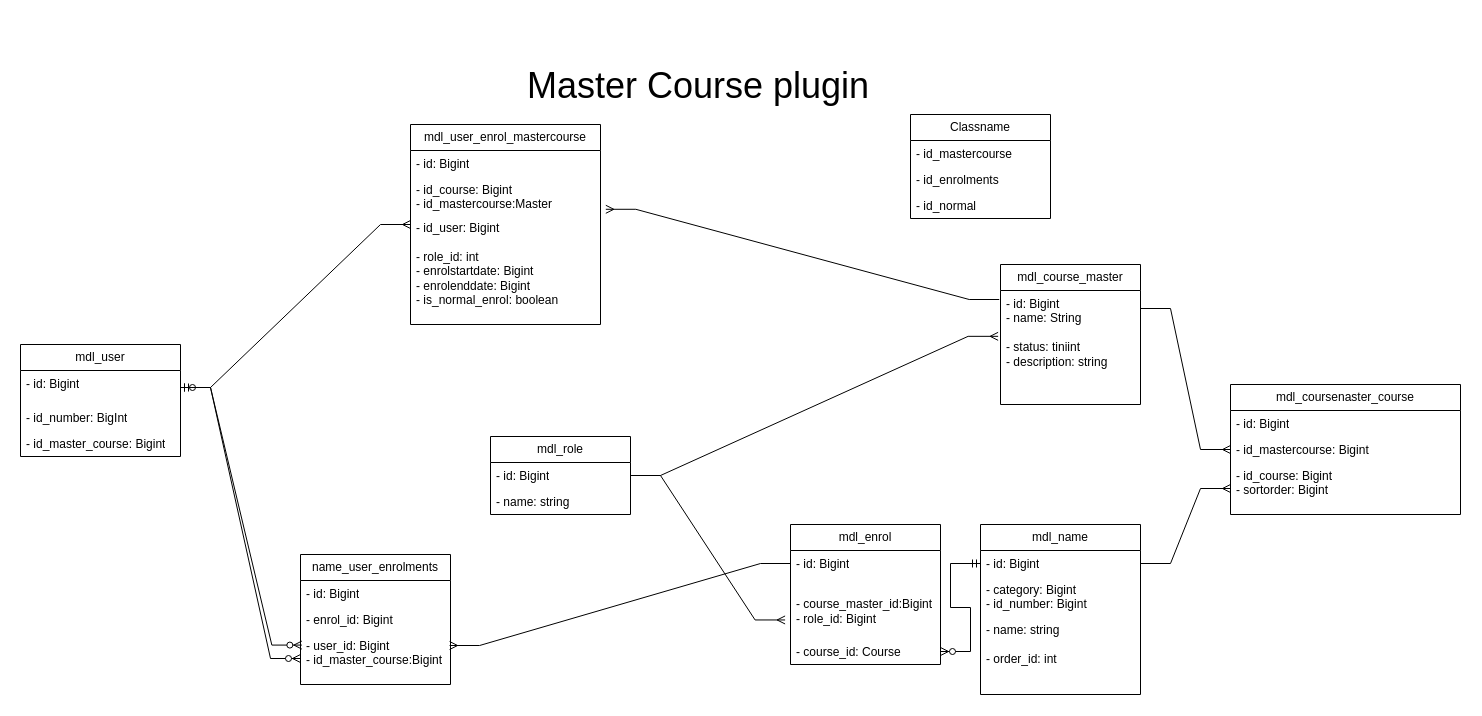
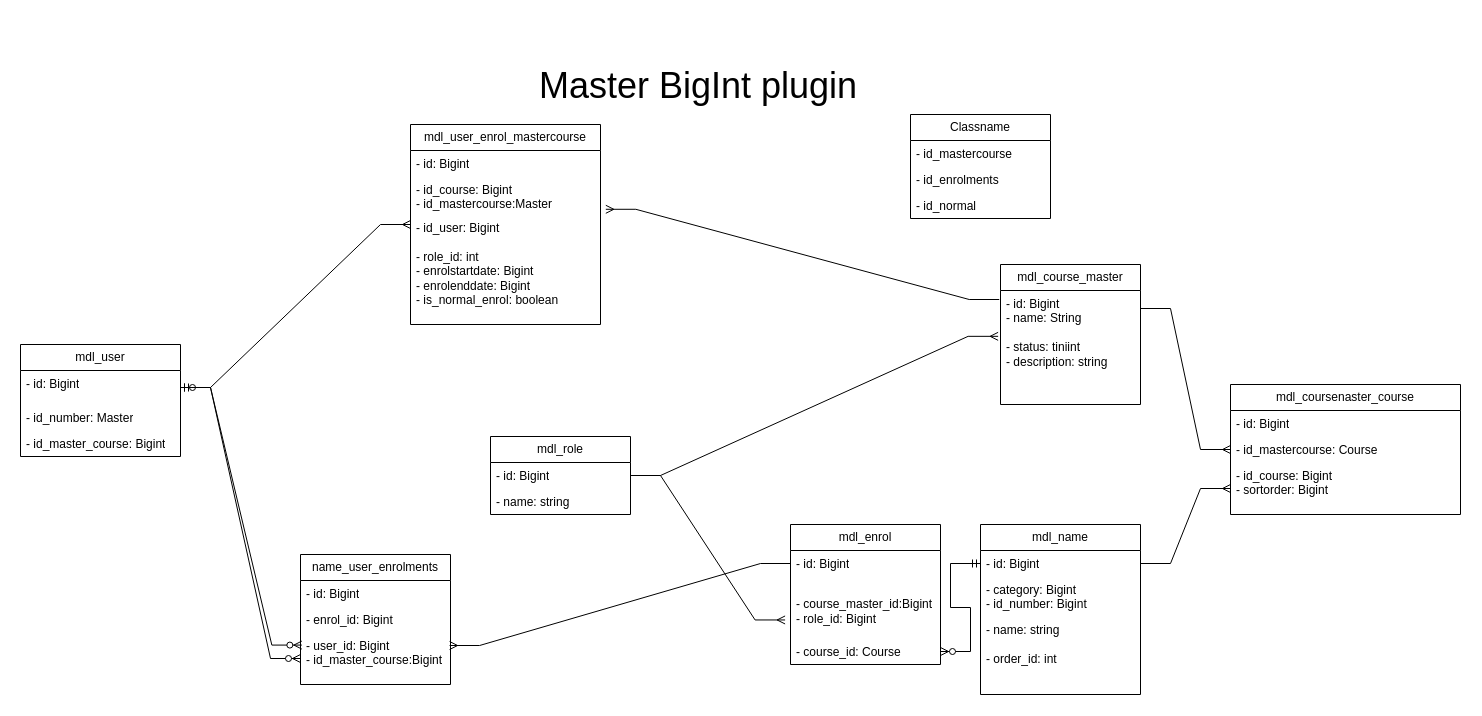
- <mxCell id="28" value="&lt;font style=&quot;font-size: 36px;&quot;&gt;Master Course plugin&lt;/font&gt;" style="text;html=1;strokeColor=none;fillColor=none;align=center;verticalAlign=middle;whiteSpace=wrap;rounded=0;" parent="1" vertex="1"><mxGeometry x="500" y="20" width="396" height="130" as="geometry" /></mxCell>
+ <mxCell id="28" value="&lt;font style=&quot;font-size: 36px;&quot;&gt;Master BigInt plugin&lt;/font&gt;" style="text;html=1;strokeColor=none;fillColor=none;align=center;verticalAlign=middle;whiteSpace=wrap;rounded=0;" parent="1" vertex="1"><mxGeometry x="500" y="20" width="396" height="130" as="geometry" /></mxCell>
- <mxCell id="23" value="- id_number: BigInt" style="text;strokeColor=none;fillColor=none;align=left;verticalAlign=top;spacingLeft=4;spacingRight=4;overflow=hidden;rotatable=0;points=[[0,0.5],[1,0.5]];portConstraint=eastwest;whiteSpace=wrap;html=1;" parent="21" vertex="1"><mxGeometry y="60" width="160" height="26" as="geometry" /></mxCell>
+ <mxCell id="23" value="- id_number: Master" style="text;strokeColor=none;fillColor=none;align=left;verticalAlign=top;spacingLeft=4;spacingRight=4;overflow=hidden;rotatable=0;points=[[0,0.5],[1,0.5]];portConstraint=eastwest;whiteSpace=wrap;html=1;" parent="21" vertex="1"><mxGeometry y="60" width="160" height="26" as="geometry" /></mxCell>
- <mxCell id="38" value="- id_mastercourse: Bigint" style="text;strokeColor=none;fillColor=none;align=left;verticalAlign=top;spacingLeft=4;spacingRight=4;overflow=hidden;rotatable=0;points=[[0,0.5],[1,0.5]];portConstraint=eastwest;whiteSpace=wrap;html=1;" parent="36" vertex="1"><mxGeometry y="52" width="230" height="26" as="geometry" /></mxCell>
+ <mxCell id="38" value="- id_mastercourse: Course" style="text;strokeColor=none;fillColor=none;align=left;verticalAlign=top;spacingLeft=4;spacingRight=4;overflow=hidden;rotatable=0;points=[[0,0.5],[1,0.5]];portConstraint=eastwest;whiteSpace=wrap;html=1;" parent="36" vertex="1"><mxGeometry y="52" width="230" height="26" as="geometry" /></mxCell>
